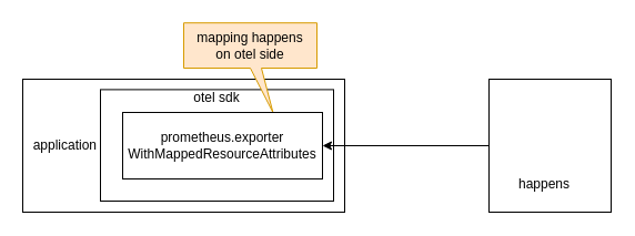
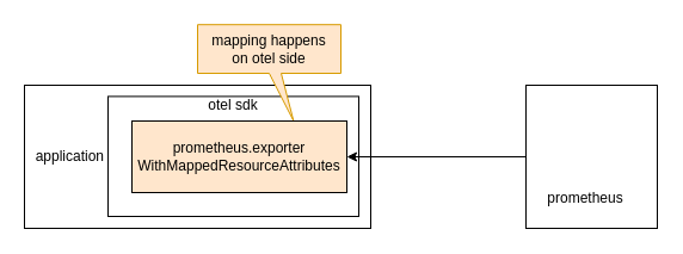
- <mxCell id="8" value="prometheus.exporter&lt;br&gt;WithMappedResourceAttributes" style="rounded=0;whiteSpace=wrap;html=1;" vertex="1" parent="1"><mxGeometry x="110" y="101" width="180" height="60" as="geometry" /></mxCell>
+ <mxCell id="8" value="prometheus.exporter&lt;br&gt;WithMappedResourceAttributes" style="rounded=0;whiteSpace=wrap;html=1;fillColor=#ffe6cc;" vertex="1" parent="1"><mxGeometry x="110" y="101" width="180" height="60" as="geometry" /></mxCell>
- <mxCell id="6" value="happens" style="text;html=1;strokeColor=none;fillColor=none;align=center;verticalAlign=middle;whiteSpace=wrap;rounded=0;" vertex="1" parent="1"><mxGeometry x="460.44" y="151.4" width="60" height="30" as="geometry" /></mxCell>
+ <mxCell id="6" value="prometheus" style="text;html=1;strokeColor=none;fillColor=none;align=center;verticalAlign=middle;whiteSpace=wrap;rounded=0;" vertex="1" parent="1"><mxGeometry x="460.44" y="151.4" width="60" height="30" as="geometry" /></mxCell>
